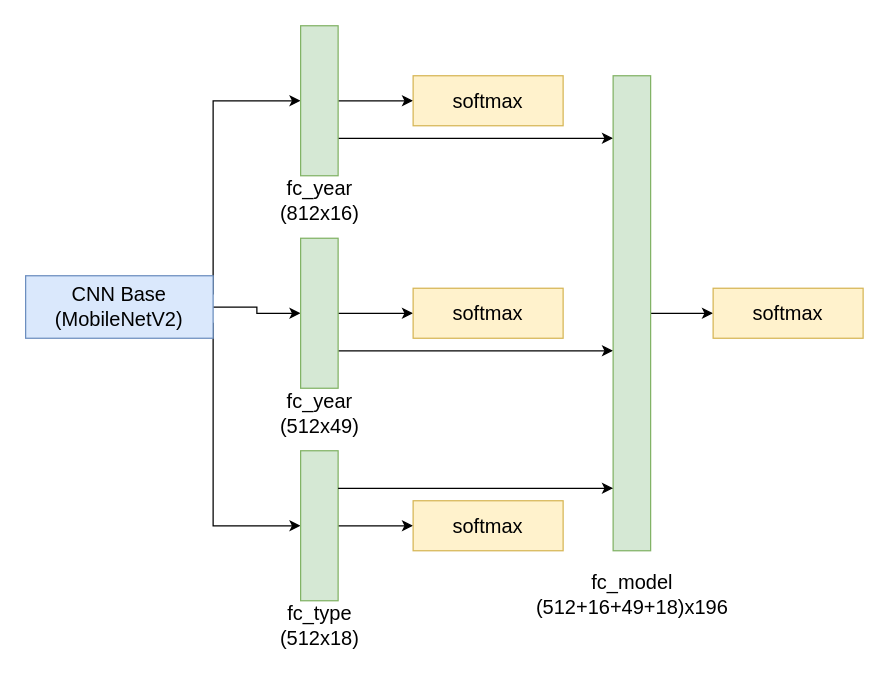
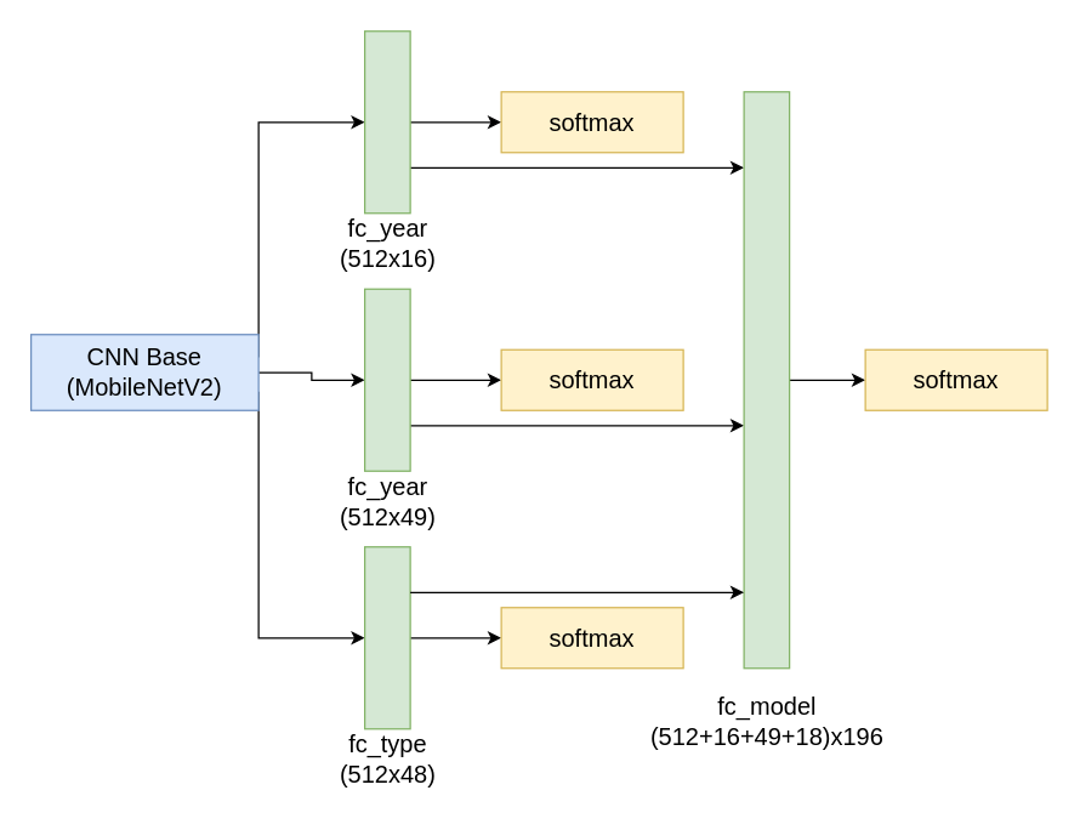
- <mxCell id="13" value="fc_year&lt;div style=&quot;font-size: 16px;&quot;&gt;(812x16)&lt;/div&gt;" style="text;html=1;align=center;verticalAlign=middle;resizable=0;points=[];autosize=1;strokeColor=none;fillColor=none;fontSize=16;" parent="1" vertex="1"><mxGeometry x="210" y="135" width="90" height="50" as="geometry" /></mxCell>
+ <mxCell id="13" value="fc_year&lt;div style=&quot;font-size: 16px;&quot;&gt;(512x16)&lt;/div&gt;" style="text;html=1;align=center;verticalAlign=middle;resizable=0;points=[];autosize=1;strokeColor=none;fillColor=none;fontSize=16;" parent="1" vertex="1"><mxGeometry x="210" y="135" width="90" height="50" as="geometry" /></mxCell>
- <mxCell id="16" value="fc_type&lt;div style=&quot;font-size: 16px;&quot;&gt;(512x18)&lt;/div&gt;" style="text;html=1;align=center;verticalAlign=middle;resizable=0;points=[];autosize=1;strokeColor=none;fillColor=none;fontSize=16;" parent="1" vertex="1"><mxGeometry x="210" y="475" width="90" height="50" as="geometry" /></mxCell>
+ <mxCell id="16" value="fc_type&lt;div style=&quot;font-size: 16px;&quot;&gt;(512x48)&lt;/div&gt;" style="text;html=1;align=center;verticalAlign=middle;resizable=0;points=[];autosize=1;strokeColor=none;fillColor=none;fontSize=16;" parent="1" vertex="1"><mxGeometry x="210" y="475" width="90" height="50" as="geometry" /></mxCell>
